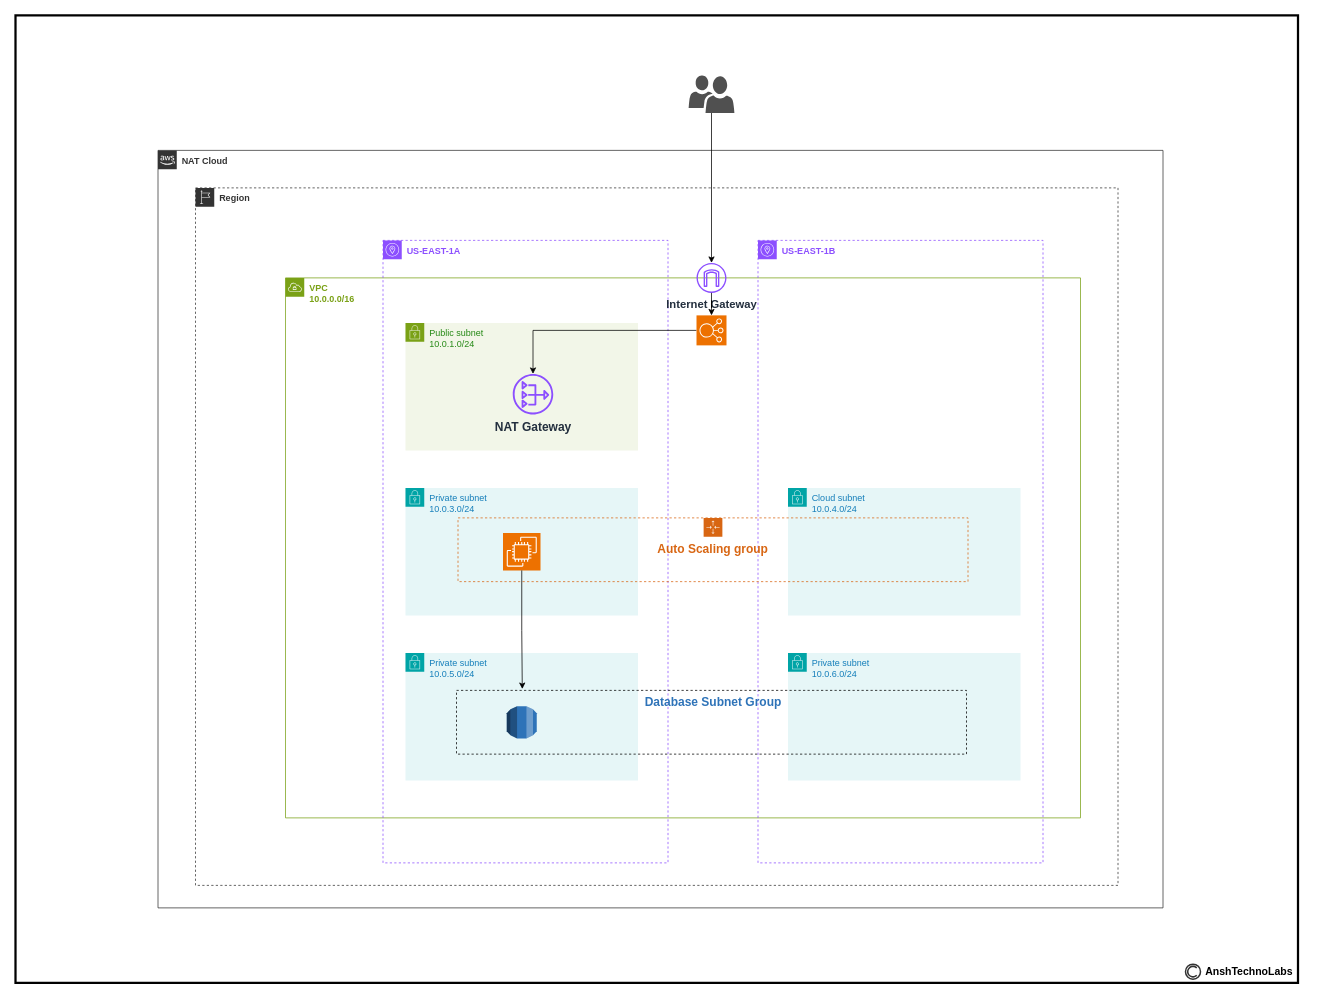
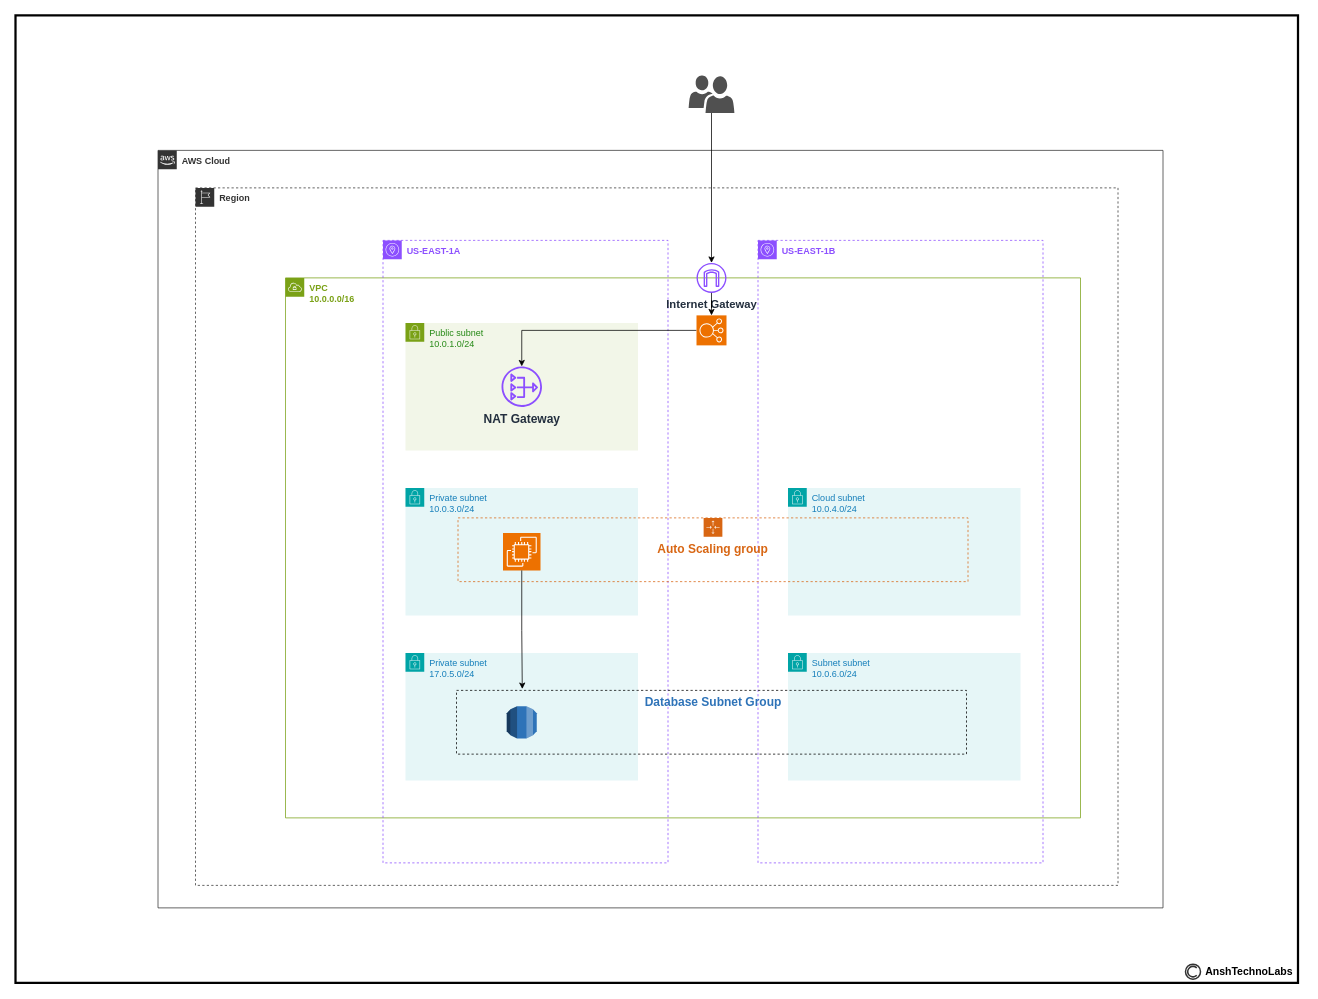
- <mxCell id="3" value="&lt;font style=&quot;color: rgb(51, 51, 51);&quot;&gt;&lt;b&gt;NAT Cloud&lt;/b&gt;&lt;/font&gt;" style="points=[[0,0],[0.25,0],[0.5,0],[0.75,0],[1,0],[1,0.25],[1,0.5],[1,0.75],[1,1],[0.75,1],[0.5,1],[0.25,1],[0,1],[0,0.75],[0,0.5],[0,0.25]];outlineConnect=0;gradientColor=none;html=1;whiteSpace=wrap;fontSize=12;fontStyle=0;container=1;pointerEvents=0;collapsible=0;recursiveResize=0;shape=mxgraph.aws4.group;grIcon=mxgraph.aws4.group_aws_cloud_alt;strokeColor=#333333;fillColor=none;verticalAlign=top;align=left;spacingLeft=30;fontColor=#232F3E;dashed=0;" parent="2" vertex="1"><mxGeometry y="100" width="1340" height="1010" as="geometry" /></mxCell>
+ <mxCell id="3" value="&lt;font style=&quot;color: rgb(51, 51, 51);&quot;&gt;&lt;b&gt;AWS Cloud&lt;/b&gt;&lt;/font&gt;" style="points=[[0,0],[0.25,0],[0.5,0],[0.75,0],[1,0],[1,0.25],[1,0.5],[1,0.75],[1,1],[0.75,1],[0.5,1],[0.25,1],[0,1],[0,0.75],[0,0.5],[0,0.25]];outlineConnect=0;gradientColor=none;html=1;whiteSpace=wrap;fontSize=12;fontStyle=0;container=1;pointerEvents=0;collapsible=0;recursiveResize=0;shape=mxgraph.aws4.group;grIcon=mxgraph.aws4.group_aws_cloud_alt;strokeColor=#333333;fillColor=none;verticalAlign=top;align=left;spacingLeft=30;fontColor=#232F3E;dashed=0;" parent="2" vertex="1"><mxGeometry y="100" width="1340" height="1010" as="geometry" /></mxCell>
- <mxCell id="10" value="&lt;b&gt;&lt;font style=&quot;font-size: 16px;&quot;&gt;NAT Gateway&lt;/font&gt;&lt;/b&gt;" style="sketch=0;outlineConnect=0;fontColor=#232F3E;gradientColor=none;fillColor=#8C4FFF;strokeColor=none;dashed=0;verticalLabelPosition=bottom;verticalAlign=top;align=center;html=1;fontSize=12;fontStyle=0;aspect=fixed;pointerEvents=1;shape=mxgraph.aws4.nat_gateway;" parent="9" vertex="1"><mxGeometry x="143" y="68" width="54" height="54" as="geometry" /></mxCell>
+ <mxCell id="10" value="&lt;b&gt;&lt;font style=&quot;font-size: 16px;&quot;&gt;NAT Gateway&lt;/font&gt;&lt;/b&gt;" style="sketch=0;outlineConnect=0;fontColor=#232F3E;gradientColor=none;fillColor=#8C4FFF;strokeColor=none;dashed=0;verticalLabelPosition=bottom;verticalAlign=top;align=center;html=1;fontSize=12;fontStyle=0;aspect=fixed;pointerEvents=1;shape=mxgraph.aws4.nat_gateway;" parent="9" vertex="1"><mxGeometry x="128" y="58" width="54" height="54" as="geometry" /></mxCell>
- <mxCell id="13" value="Private subnet&lt;div&gt;10.0.5.0/24&lt;/div&gt;" style="points=[[0,0],[0.25,0],[0.5,0],[0.75,0],[1,0],[1,0.25],[1,0.5],[1,0.75],[1,1],[0.75,1],[0.5,1],[0.25,1],[0,1],[0,0.75],[0,0.5],[0,0.25]];outlineConnect=0;gradientColor=none;html=1;whiteSpace=wrap;fontSize=12;fontStyle=0;container=1;pointerEvents=0;collapsible=0;recursiveResize=0;shape=mxgraph.aws4.group;grIcon=mxgraph.aws4.group_security_group;grStroke=0;strokeColor=#00A4A6;fillColor=#E6F6F7;verticalAlign=top;align=left;spacingLeft=30;fontColor=#147EBA;dashed=0;" parent="3" vertex="1"><mxGeometry x="330" y="670" width="310" height="170" as="geometry" /></mxCell>
+ <mxCell id="13" value="Private subnet&lt;div&gt;17.0.5.0/24&lt;/div&gt;" style="points=[[0,0],[0.25,0],[0.5,0],[0.75,0],[1,0],[1,0.25],[1,0.5],[1,0.75],[1,1],[0.75,1],[0.5,1],[0.25,1],[0,1],[0,0.75],[0,0.5],[0,0.25]];outlineConnect=0;gradientColor=none;html=1;whiteSpace=wrap;fontSize=12;fontStyle=0;container=1;pointerEvents=0;collapsible=0;recursiveResize=0;shape=mxgraph.aws4.group;grIcon=mxgraph.aws4.group_security_group;grStroke=0;strokeColor=#00A4A6;fillColor=#E6F6F7;verticalAlign=top;align=left;spacingLeft=30;fontColor=#147EBA;dashed=0;" parent="3" vertex="1"><mxGeometry x="330" y="670" width="310" height="170" as="geometry" /></mxCell>
- <mxCell id="14" value="Private subnet&lt;div&gt;10.0.6.0/24&lt;/div&gt;" style="points=[[0,0],[0.25,0],[0.5,0],[0.75,0],[1,0],[1,0.25],[1,0.5],[1,0.75],[1,1],[0.75,1],[0.5,1],[0.25,1],[0,1],[0,0.75],[0,0.5],[0,0.25]];outlineConnect=0;gradientColor=none;html=1;whiteSpace=wrap;fontSize=12;fontStyle=0;container=1;pointerEvents=0;collapsible=0;recursiveResize=0;shape=mxgraph.aws4.group;grIcon=mxgraph.aws4.group_security_group;grStroke=0;strokeColor=#00A4A6;fillColor=#E6F6F7;verticalAlign=top;align=left;spacingLeft=30;fontColor=#147EBA;dashed=0;" parent="3" vertex="1"><mxGeometry x="840" y="670" width="310" height="170" as="geometry" /></mxCell>
+ <mxCell id="14" value="Subnet subnet&lt;div&gt;10.0.6.0/24&lt;/div&gt;" style="points=[[0,0],[0.25,0],[0.5,0],[0.75,0],[1,0],[1,0.25],[1,0.5],[1,0.75],[1,1],[0.75,1],[0.5,1],[0.25,1],[0,1],[0,0.75],[0,0.5],[0,0.25]];outlineConnect=0;gradientColor=none;html=1;whiteSpace=wrap;fontSize=12;fontStyle=0;container=1;pointerEvents=0;collapsible=0;recursiveResize=0;shape=mxgraph.aws4.group;grIcon=mxgraph.aws4.group_security_group;grStroke=0;strokeColor=#00A4A6;fillColor=#E6F6F7;verticalAlign=top;align=left;spacingLeft=30;fontColor=#147EBA;dashed=0;" parent="3" vertex="1"><mxGeometry x="840" y="670" width="310" height="170" as="geometry" /></mxCell>
